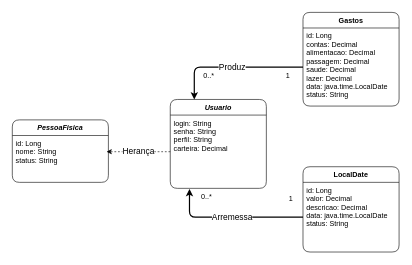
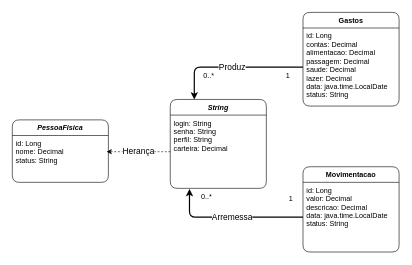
- <mxCell id="2" value="Usuario" style="swimlane;fontStyle=3;align=center;verticalAlign=top;childLayout=stackLayout;horizontal=1;startSize=26;horizontalStack=0;resizeParent=1;resizeLast=0;collapsible=1;marginBottom=0;rounded=1;shadow=0;strokeWidth=1;labelBackgroundColor=none;" parent="1" vertex="1"><mxGeometry x="283" y="165" width="160" height="148" as="geometry"><mxRectangle x="220" y="120" width="160" height="26" as="alternateBounds" /></mxGeometry></mxCell>
+ <mxCell id="2" value="String" style="swimlane;fontStyle=3;align=center;verticalAlign=top;childLayout=stackLayout;horizontal=1;startSize=26;horizontalStack=0;resizeParent=1;resizeLast=0;collapsible=1;marginBottom=0;rounded=1;shadow=0;strokeWidth=1;labelBackgroundColor=none;" parent="1" vertex="1"><mxGeometry x="283" y="165" width="160" height="148" as="geometry"><mxRectangle x="220" y="120" width="160" height="26" as="alternateBounds" /></mxGeometry></mxCell>
- <mxCell id="15" value="id: Long&#10;nome: String&#10;status: String" style="text;align=left;verticalAlign=top;spacingLeft=4;spacingRight=4;overflow=hidden;rotatable=0;points=[[0,0.5],[1,0.5]];portConstraint=eastwest;labelBackgroundColor=none;rounded=1;" vertex="1" parent="14"><mxGeometry y="26" width="160" height="78" as="geometry" /></mxCell>
+ <mxCell id="15" value="id: Long&#10;nome: Decimal&#10;status: String" style="text;align=left;verticalAlign=top;spacingLeft=4;spacingRight=4;overflow=hidden;rotatable=0;points=[[0,0.5],[1,0.5]];portConstraint=eastwest;labelBackgroundColor=none;rounded=1;" vertex="1" parent="14"><mxGeometry y="26" width="160" height="78" as="geometry" /></mxCell>
- <mxCell id="7" value="LocalDate" style="swimlane;fontStyle=1;align=center;verticalAlign=top;childLayout=stackLayout;horizontal=1;startSize=26;horizontalStack=0;resizeParent=1;resizeLast=0;collapsible=1;marginBottom=0;rounded=1;shadow=0;strokeWidth=1;labelBackgroundColor=none;" vertex="1" parent="1"><mxGeometry x="504" y="277" width="160" height="142" as="geometry"><mxRectangle x="550" y="140" width="160" height="26" as="alternateBounds" /></mxGeometry></mxCell>
+ <mxCell id="7" value="Movimentacao" style="swimlane;fontStyle=1;align=center;verticalAlign=top;childLayout=stackLayout;horizontal=1;startSize=26;horizontalStack=0;resizeParent=1;resizeLast=0;collapsible=1;marginBottom=0;rounded=1;shadow=0;strokeWidth=1;labelBackgroundColor=none;" vertex="1" parent="1"><mxGeometry x="504" y="277" width="160" height="142" as="geometry"><mxRectangle x="550" y="140" width="160" height="26" as="alternateBounds" /></mxGeometry></mxCell>
